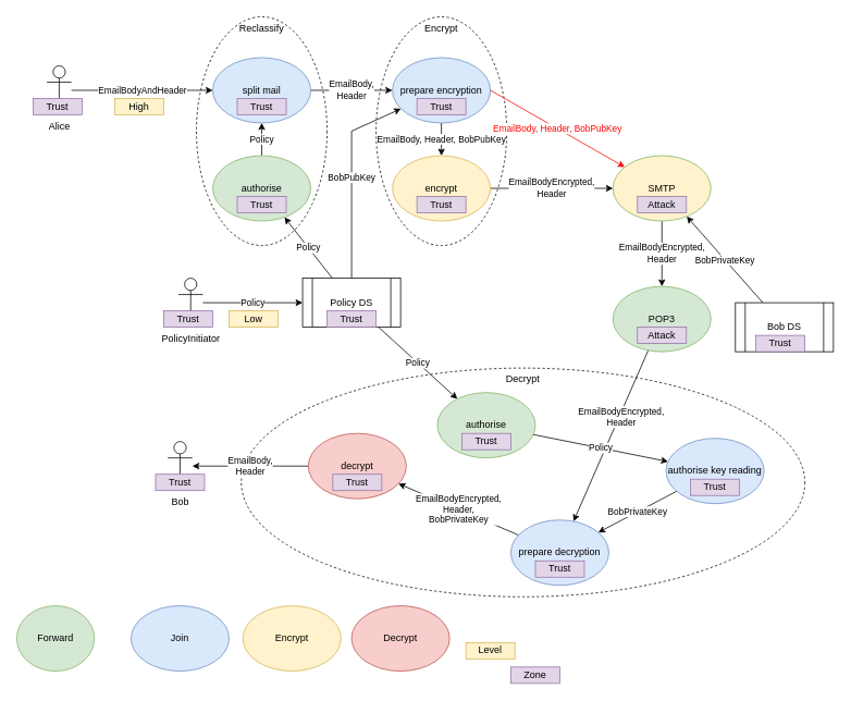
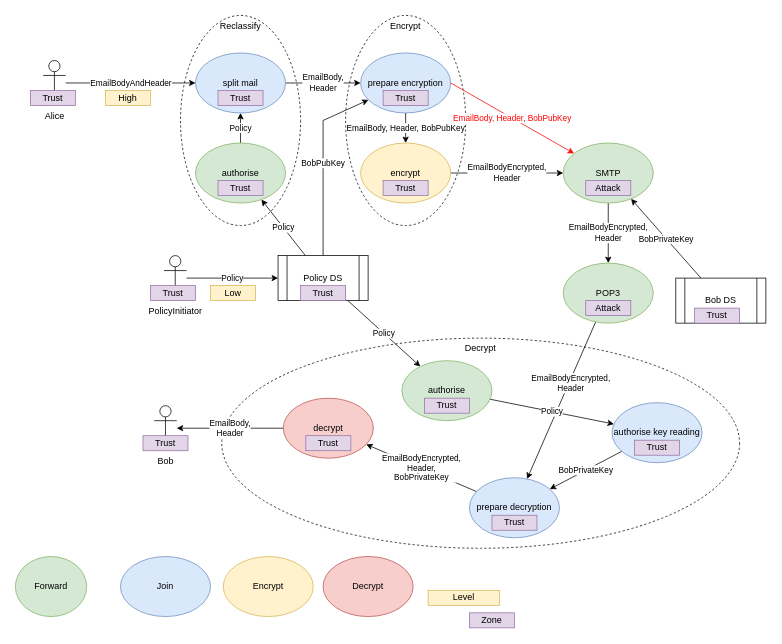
- <mxCell id="23" value="SMTP" style="ellipse;whiteSpace=wrap;html=1;fillColor=#fff2cc;strokeColor=#82b366;" vertex="1" parent="1"><mxGeometry x="750" y="190" width="120" height="80" as="geometry" /></mxCell>
+ <mxCell id="23" value="SMTP" style="ellipse;whiteSpace=wrap;html=1;fillColor=#d5e8d4;strokeColor=#82b366;" vertex="1" parent="1"><mxGeometry x="750" y="190" width="120" height="80" as="geometry" /></mxCell>
- <mxCell id="41" value="Level" style="text;html=1;strokeColor=#d6b656;fillColor=#fff2cc;align=center;verticalAlign=middle;whiteSpace=wrap;rounded=0;" vertex="1" parent="1"><mxGeometry x="570" y="786" width="60" height="20" as="geometry" /></mxCell>
+ <mxCell id="41" value="Level" style="text;html=1;strokeColor=#d6b656;fillColor=#fff2cc;align=center;verticalAlign=middle;whiteSpace=wrap;rounded=0;" vertex="1" parent="1"><mxGeometry x="570" y="786" width="95" height="20" as="geometry" /></mxCell>
